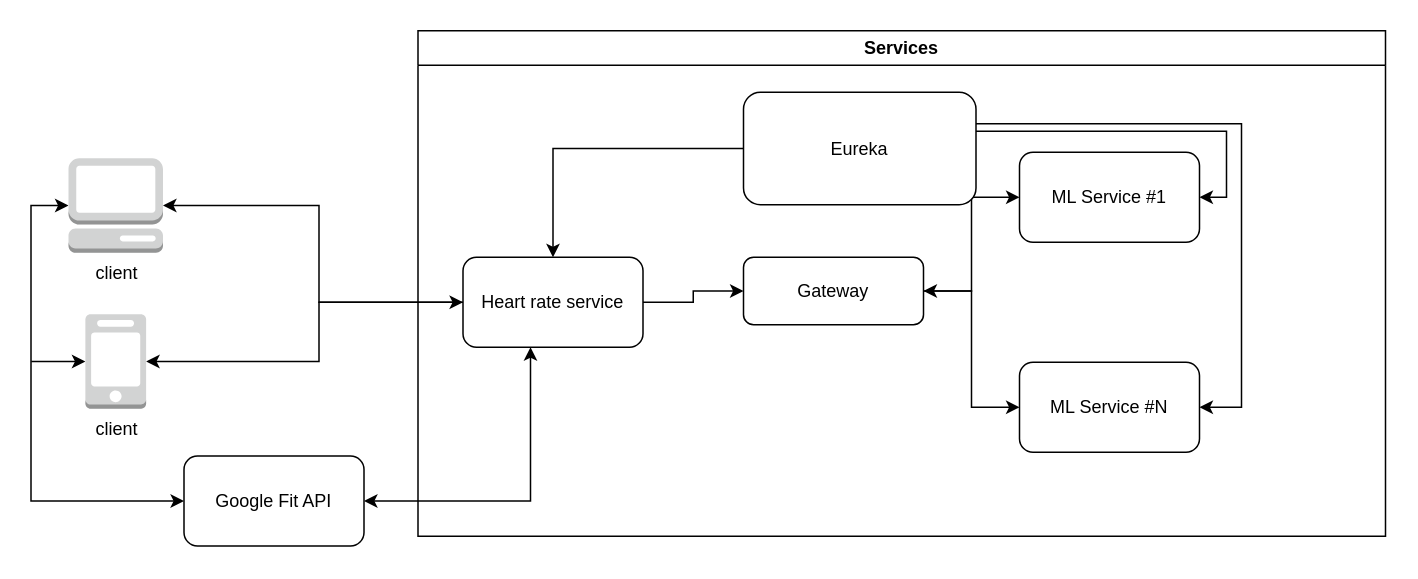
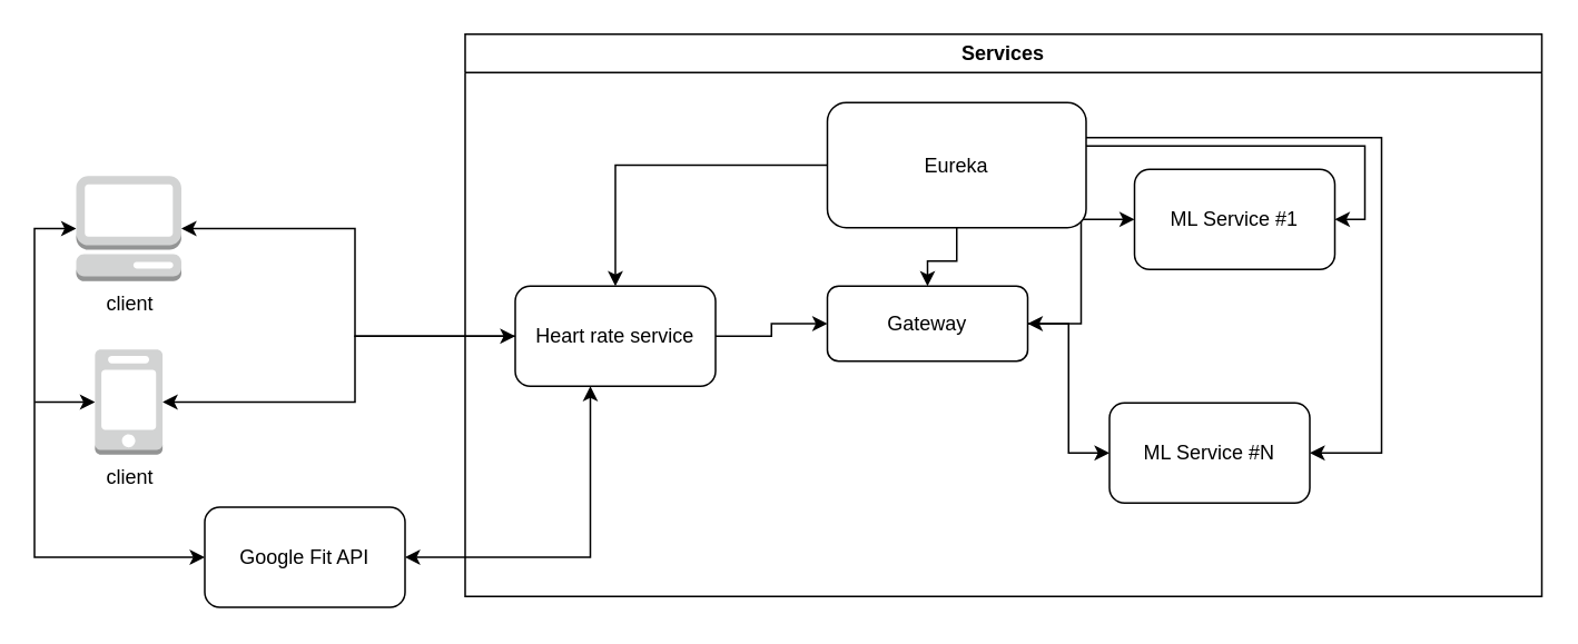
+ <mxCell id="20" style="edgeStyle=orthogonalEdgeStyle;rounded=0;orthogonalLoop=1;jettySize=auto;html=1;entryX=0.5;entryY=0;entryDx=0;entryDy=0;" parent="9" source="21" target="14" edge="1"><mxGeometry relative="1" as="geometry" /></mxCell>
- <mxCell id="16" value="ML Service #N" style="rounded=1;whiteSpace=wrap;html=1;" parent="9" vertex="1"><mxGeometry x="401" y="221" width="120" height="60" as="geometry" /></mxCell>
+ <mxCell id="16" value="ML Service #N" style="rounded=1;whiteSpace=wrap;html=1;" parent="9" vertex="1"><mxGeometry x="386" y="221" width="120" height="60" as="geometry" /></mxCell>
